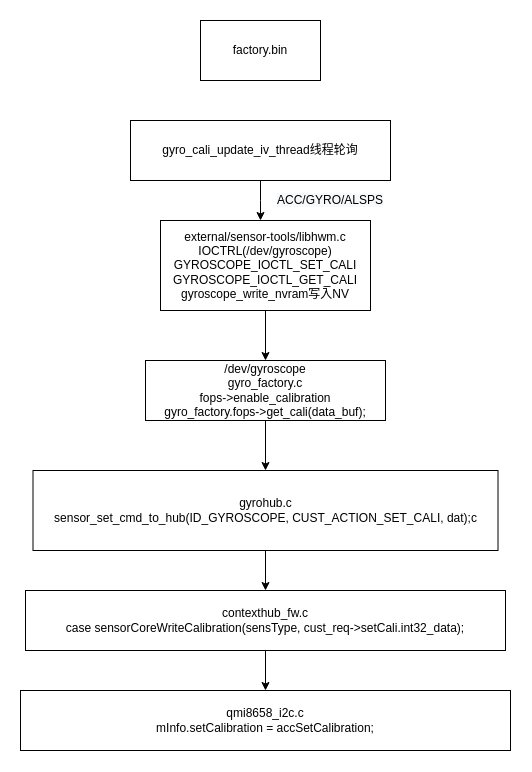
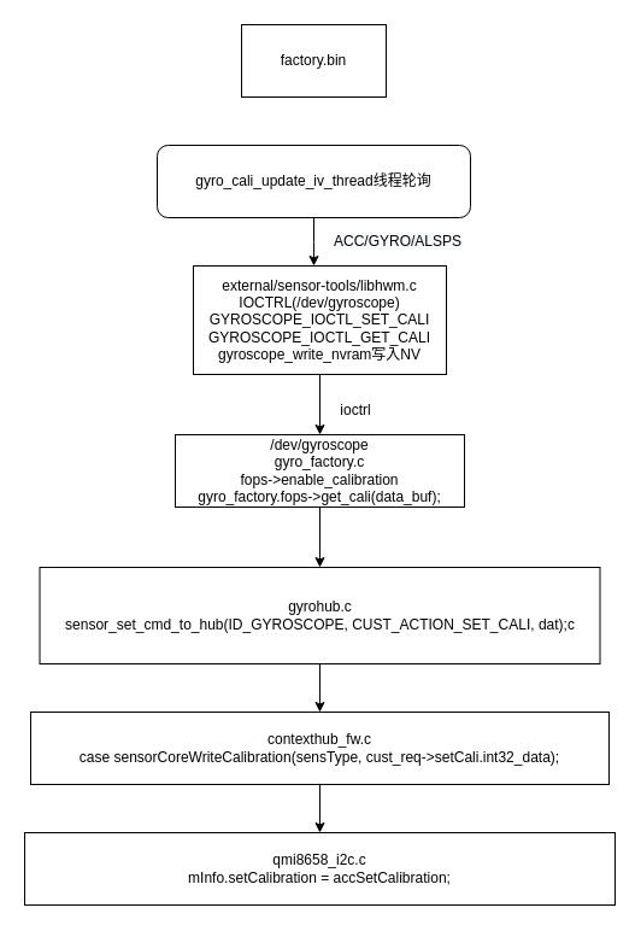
- <mxCell id="4" value="gyro_cali_update_iv_thread线程轮询" style="rounded=0;whiteSpace=wrap;html=1;" vertex="1" parent="1"><mxGeometry x="130" y="120" width="260" height="60" as="geometry" /></mxCell>
+ <mxCell id="4" value="gyro_cali_update_iv_thread线程轮询" style="whiteSpace=wrap;html=1;rounded=1;" vertex="1" parent="1"><mxGeometry x="130" y="120" width="260" height="60" as="geometry" /></mxCell>
+ <mxCell id="10" value="ioctrl" style="text;html=1;strokeColor=none;fillColor=none;align=center;verticalAlign=middle;whiteSpace=wrap;rounded=0;" vertex="1" parent="1"><mxGeometry x="260" y="320" width="70" height="40" as="geometry" /></mxCell>
